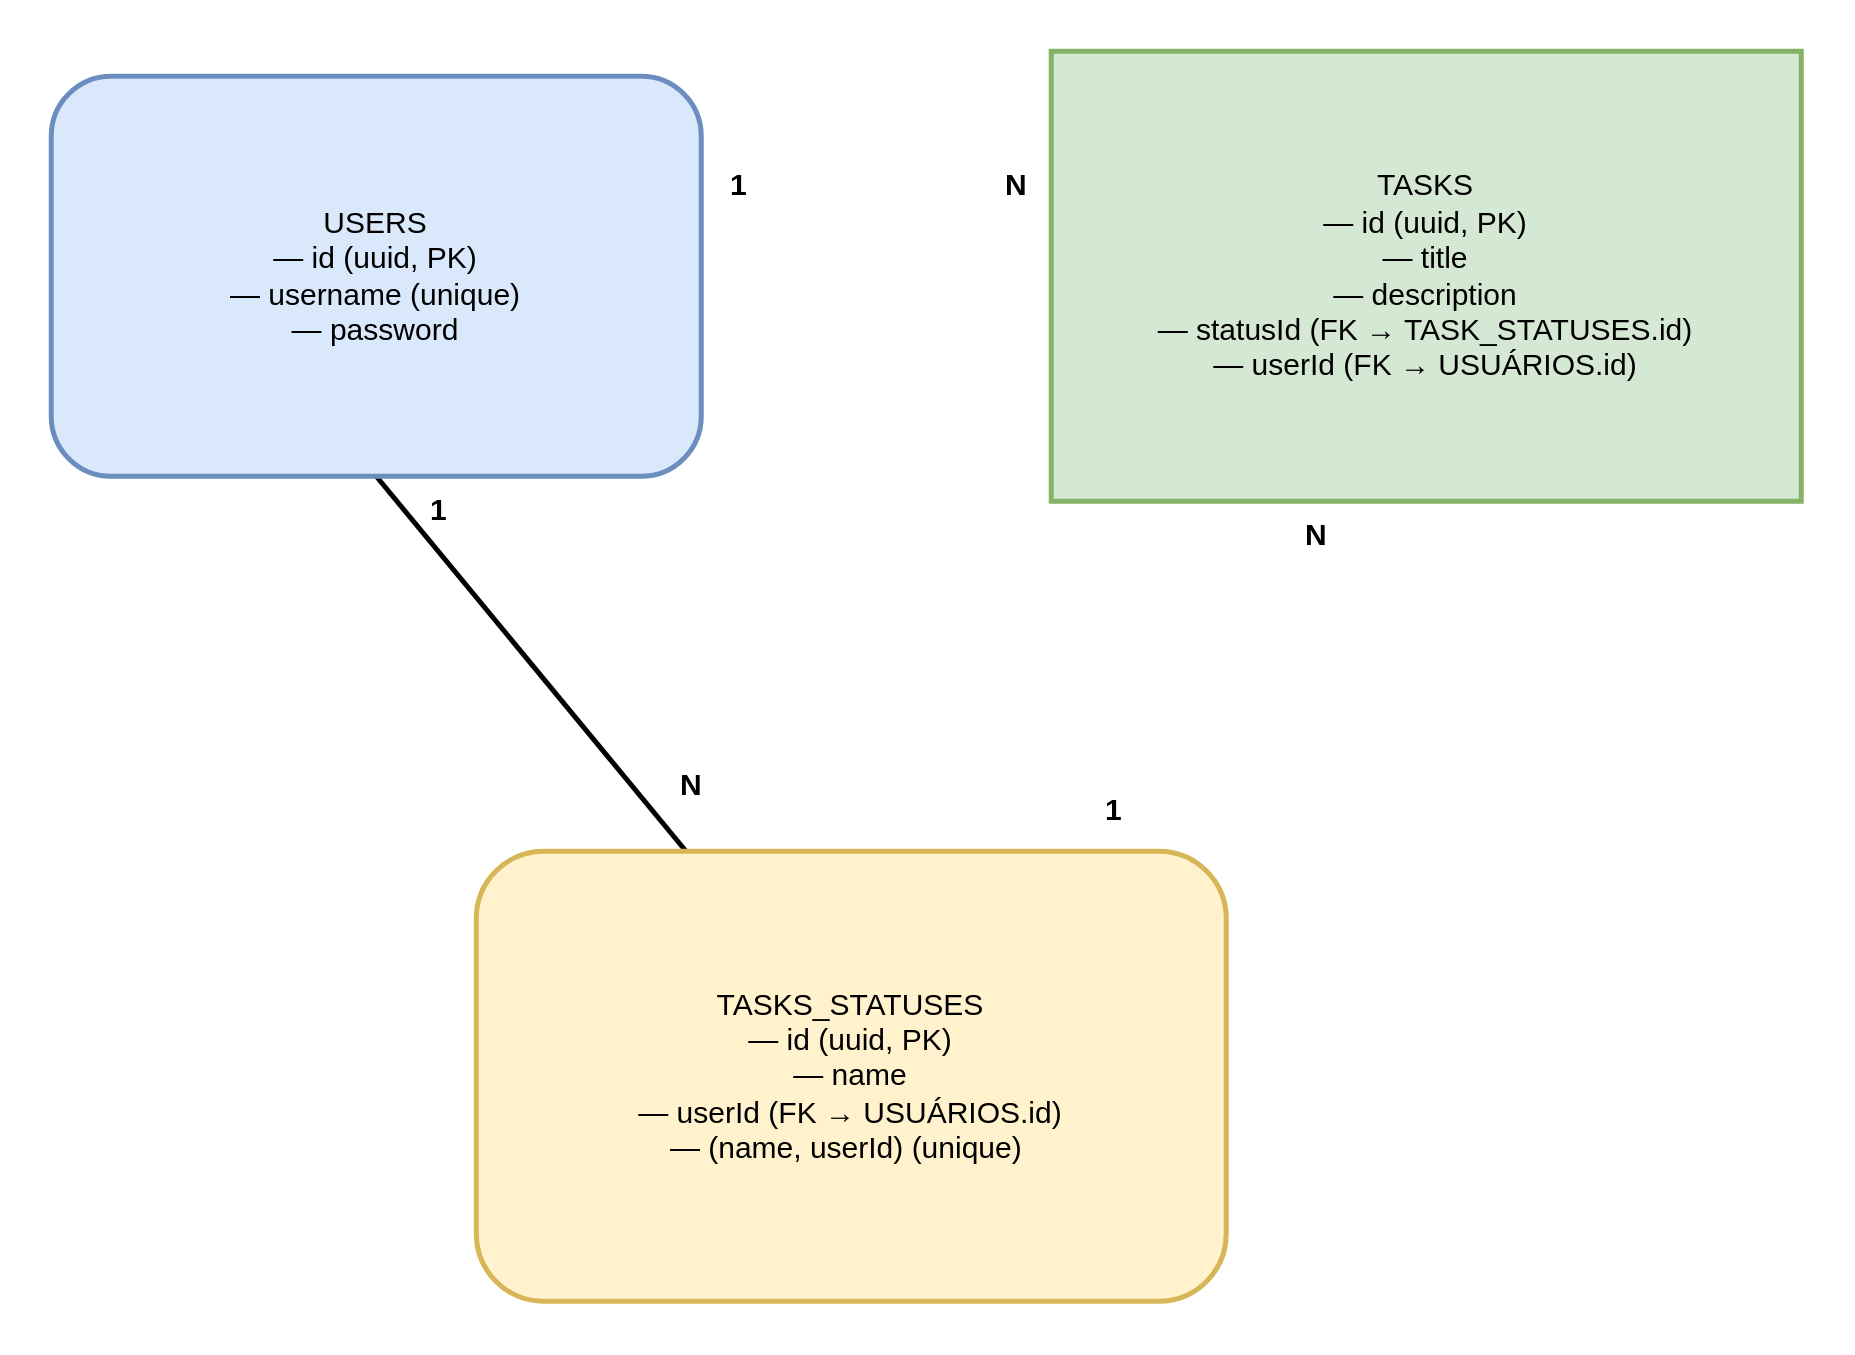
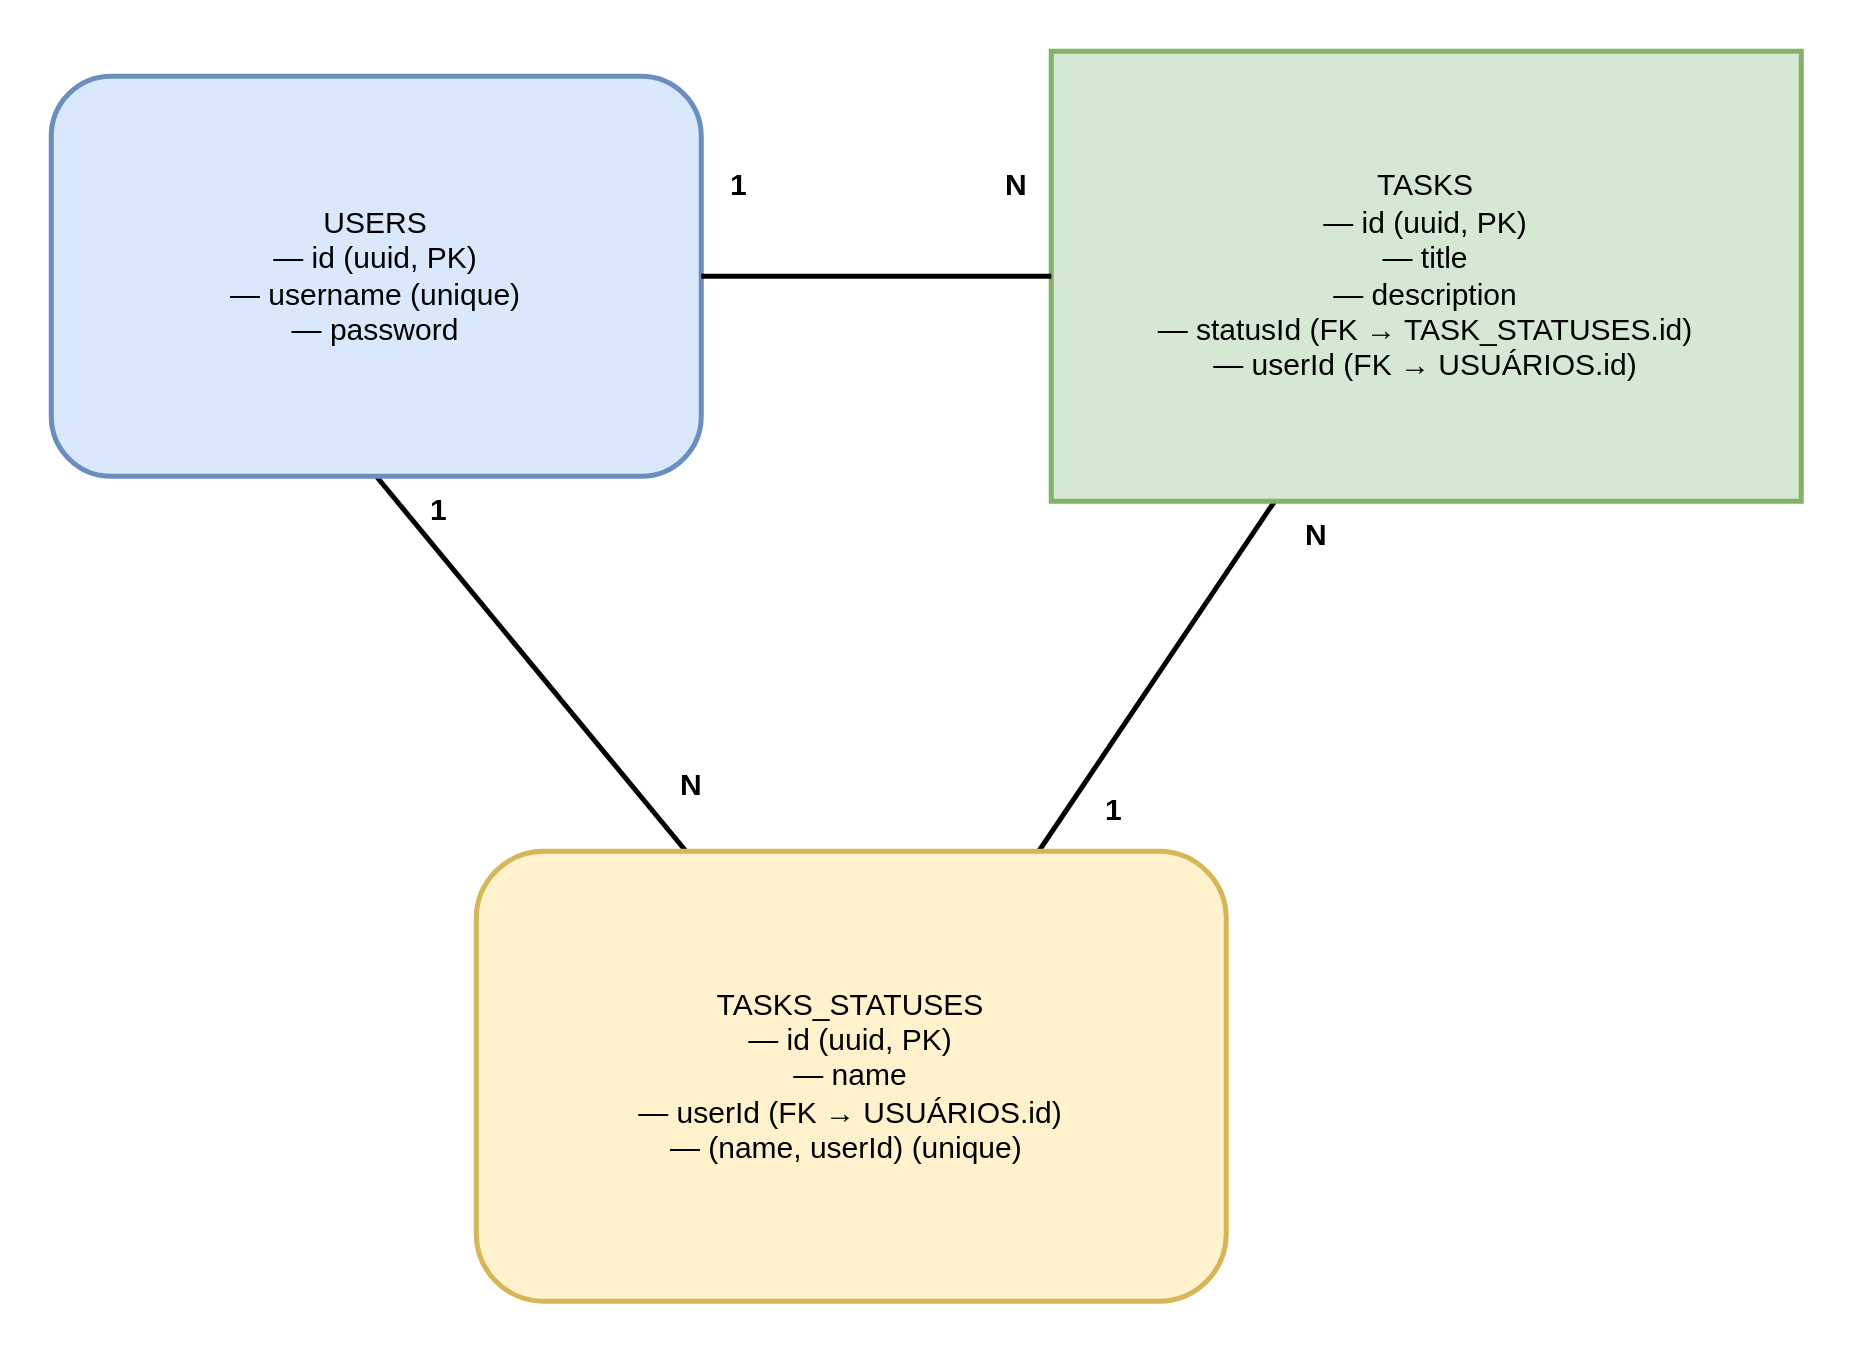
+ <mxCell id="6" value="" style="endArrow=none;strokeWidth=2;" parent="1" source="3" target="5" edge="1"><mxGeometry relative="1" as="geometry" /></mxCell>
+ <mxCell id="4" style="edgeStyle=none;html=1;entryX=0.75;entryY=0;entryDx=0;entryDy=0;strokeWidth=2;endArrow=none;endFill=0;" parent="1" source="5" target="9" edge="1"><mxGeometry relative="1" as="geometry" /></mxCell>
